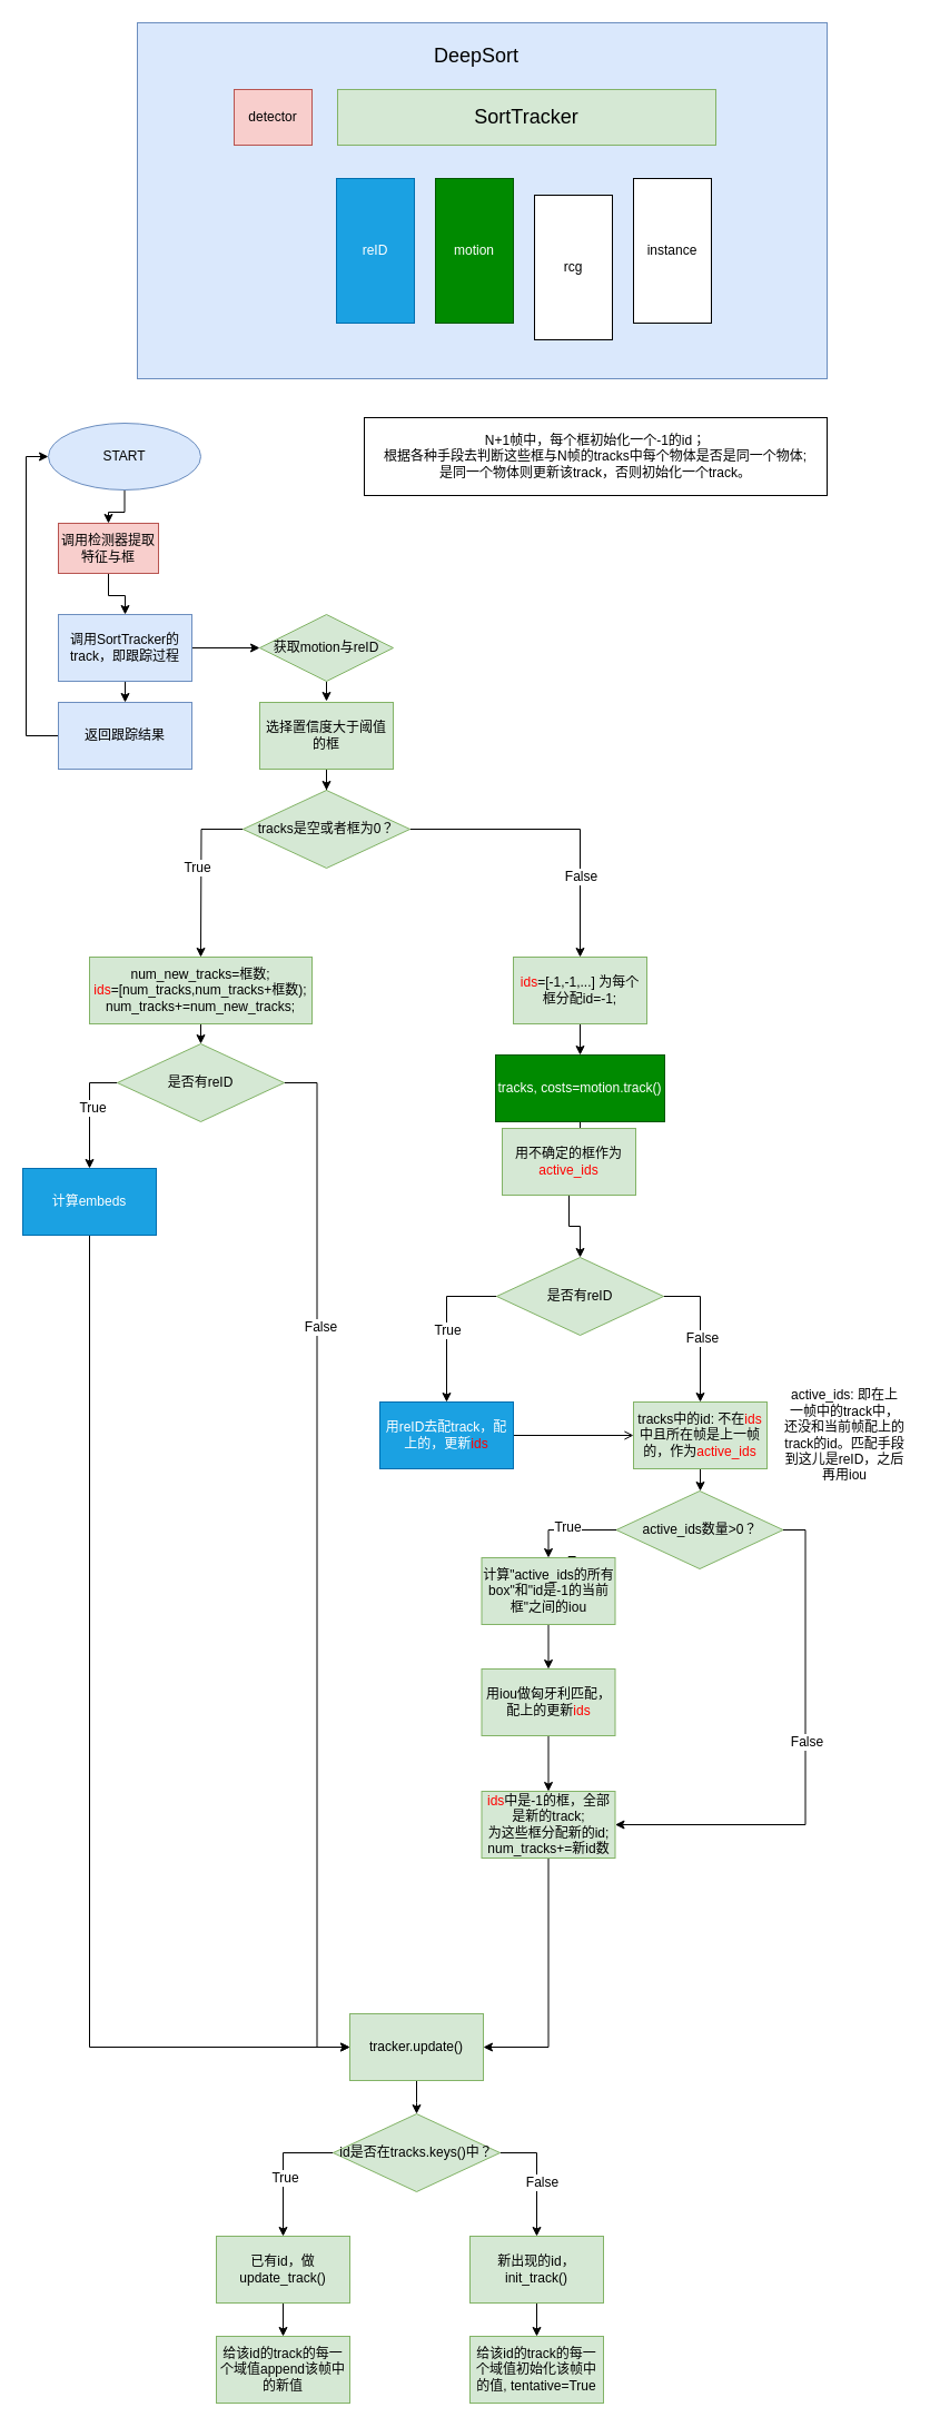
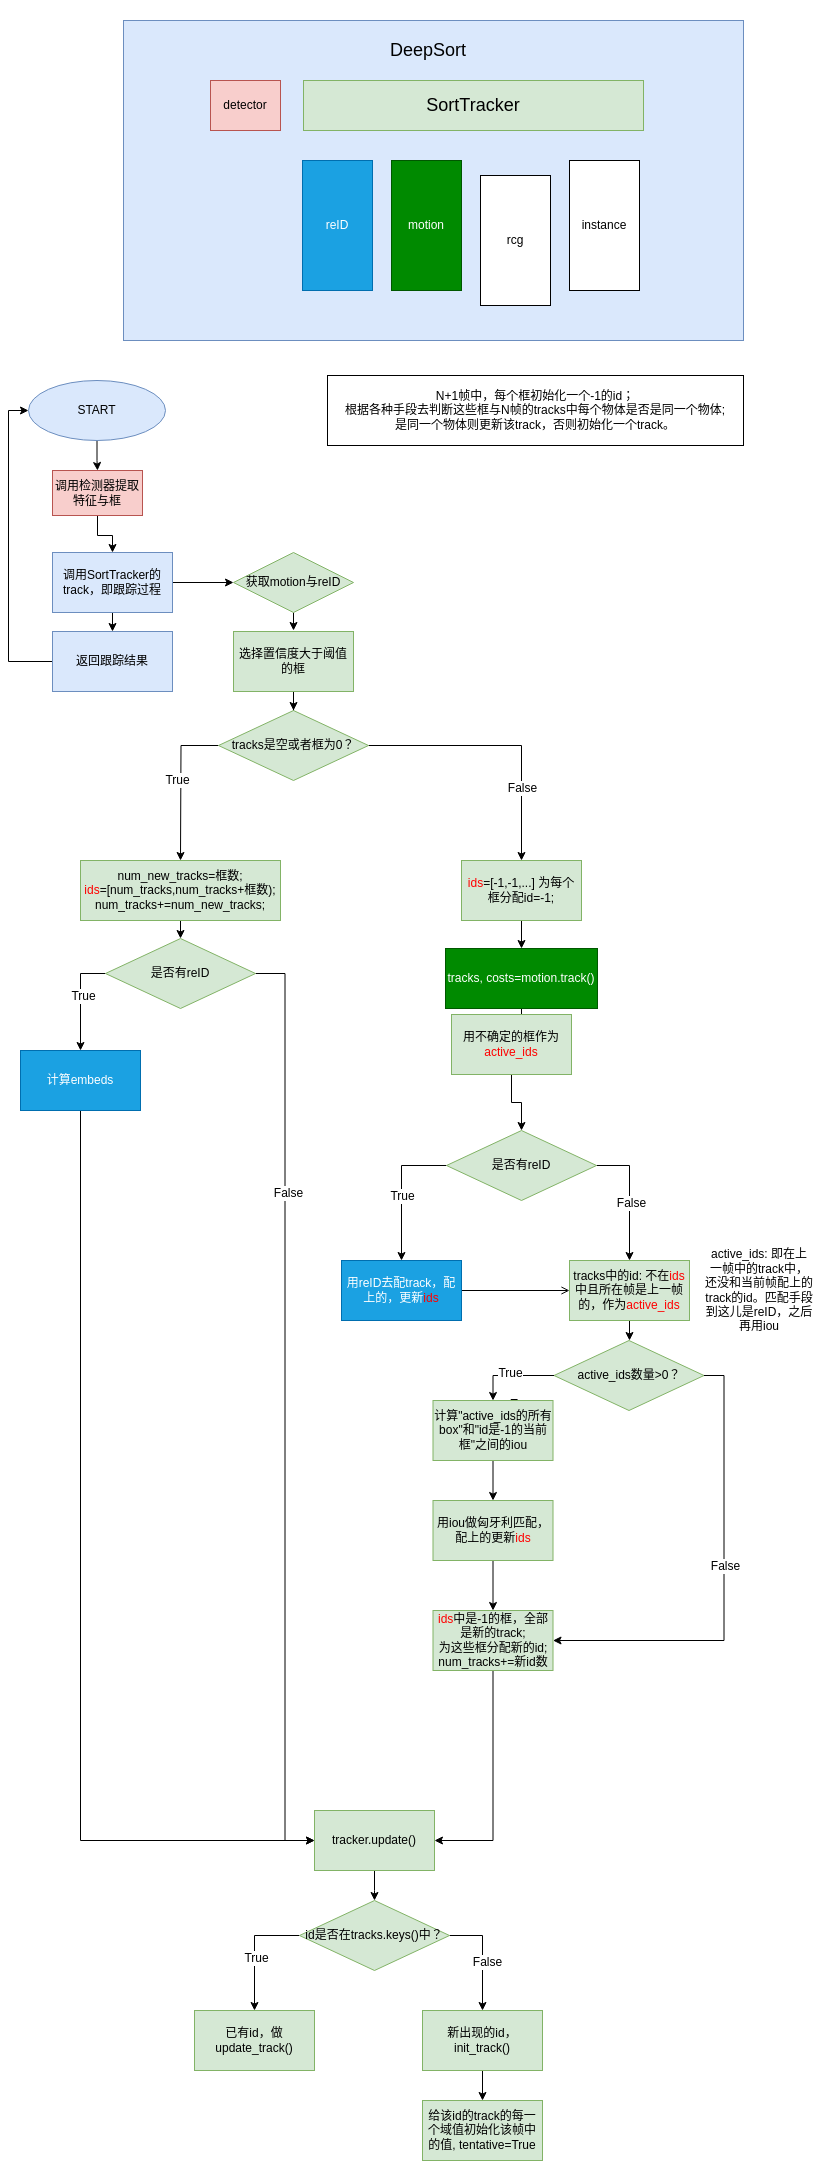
- <mxCell id="11" value="START" style="ellipse;whiteSpace=wrap;html=1;fillColor=#dae8fc;strokeColor=#6c8ebf;" parent="1" vertex="1"><mxGeometry x="43" y="380" width="137" height="60" as="geometry" /></mxCell>
+ <mxCell id="11" value="START" style="ellipse;whiteSpace=wrap;html=1;fillColor=#dae8fc;strokeColor=#6c8ebf;" parent="1" vertex="1"><mxGeometry x="28" y="380" width="137" height="60" as="geometry" /></mxCell>
- <mxCell id="60" value="" style="edgeStyle=orthogonalEdgeStyle;rounded=0;orthogonalLoop=1;jettySize=auto;html=1;" parent="1" source="61" target="64" edge="1"><mxGeometry relative="1" as="geometry" /></mxCell>
- <mxCell id="64" value="给该id的track的每一个域值append该帧中的新值" style="rounded=0;whiteSpace=wrap;html=1;fillColor=#d5e8d4;strokeColor=#82b366;" parent="1" vertex="1"><mxGeometry x="194" y="2100" width="120" height="60" as="geometry" /></mxCell>
